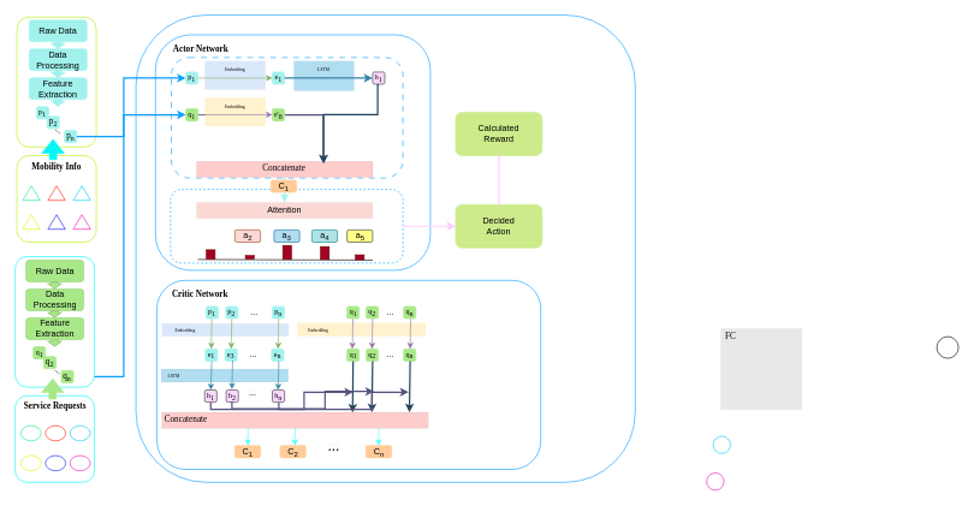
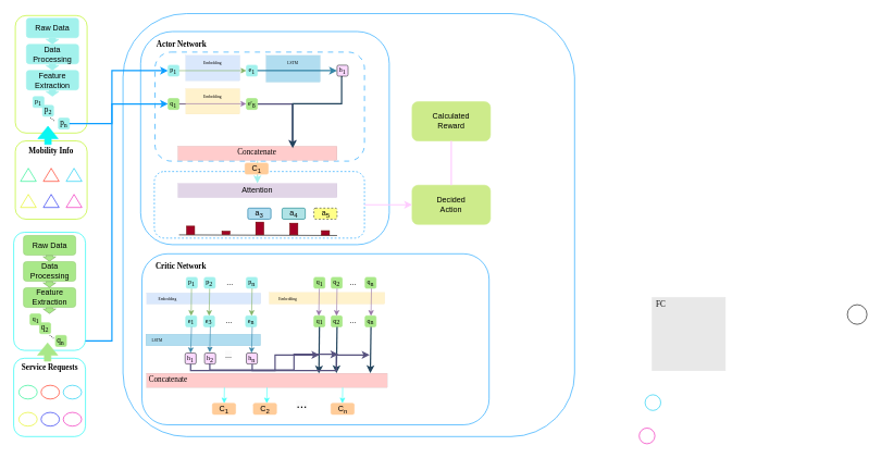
- <mxCell id="62" value="Attention" style="rounded=0;whiteSpace=wrap;html=1;strokeWidth=0;fontFamily=Helvetica;fontSize=12;fillColor=#fad9d5;strokeColor=#9673a6;" parent="1" vertex="1"><mxGeometry x="272" y="280" width="244" height="22" as="geometry" /></mxCell>
+ <mxCell id="62" value="Attention" style="rounded=0;whiteSpace=wrap;html=1;strokeWidth=0;fontFamily=Helvetica;fontSize=12;fillColor=#e1d5e7;strokeColor=#9673a6;" parent="1" vertex="1"><mxGeometry x="272" y="280" width="244" height="22" as="geometry" /></mxCell>
- <mxCell id="64" value="a&lt;sub&gt;2&lt;/sub&gt;" style="rounded=1;whiteSpace=wrap;html=1;strokeWidth=1;fontFamily=Helvetica;fontSize=12;fillColor=#fad9d5;strokeColor=#ae4132;" parent="1" vertex="1"><mxGeometry x="325" y="318" width="35.5" height="17" as="geometry" /></mxCell>
- <mxCell id="65" value="a&lt;sub&gt;5&lt;/sub&gt;" style="rounded=1;whiteSpace=wrap;html=1;strokeWidth=1;fontFamily=Helvetica;fontSize=12;fillColor=#ffff88;strokeColor=#36393d;" parent="1" vertex="1"><mxGeometry x="480.5" y="318" width="35.5" height="17" as="geometry" /></mxCell>
+ <mxCell id="65" value="a&lt;sub&gt;5&lt;/sub&gt;" style="rounded=1;whiteSpace=wrap;html=1;strokeWidth=1;fontFamily=Helvetica;fontSize=12;fillColor=#ffff88;strokeColor=#36393d;dashed=1;" parent="1" vertex="1"><mxGeometry x="480.5" y="318" width="35.5" height="17" as="geometry" /></mxCell>
